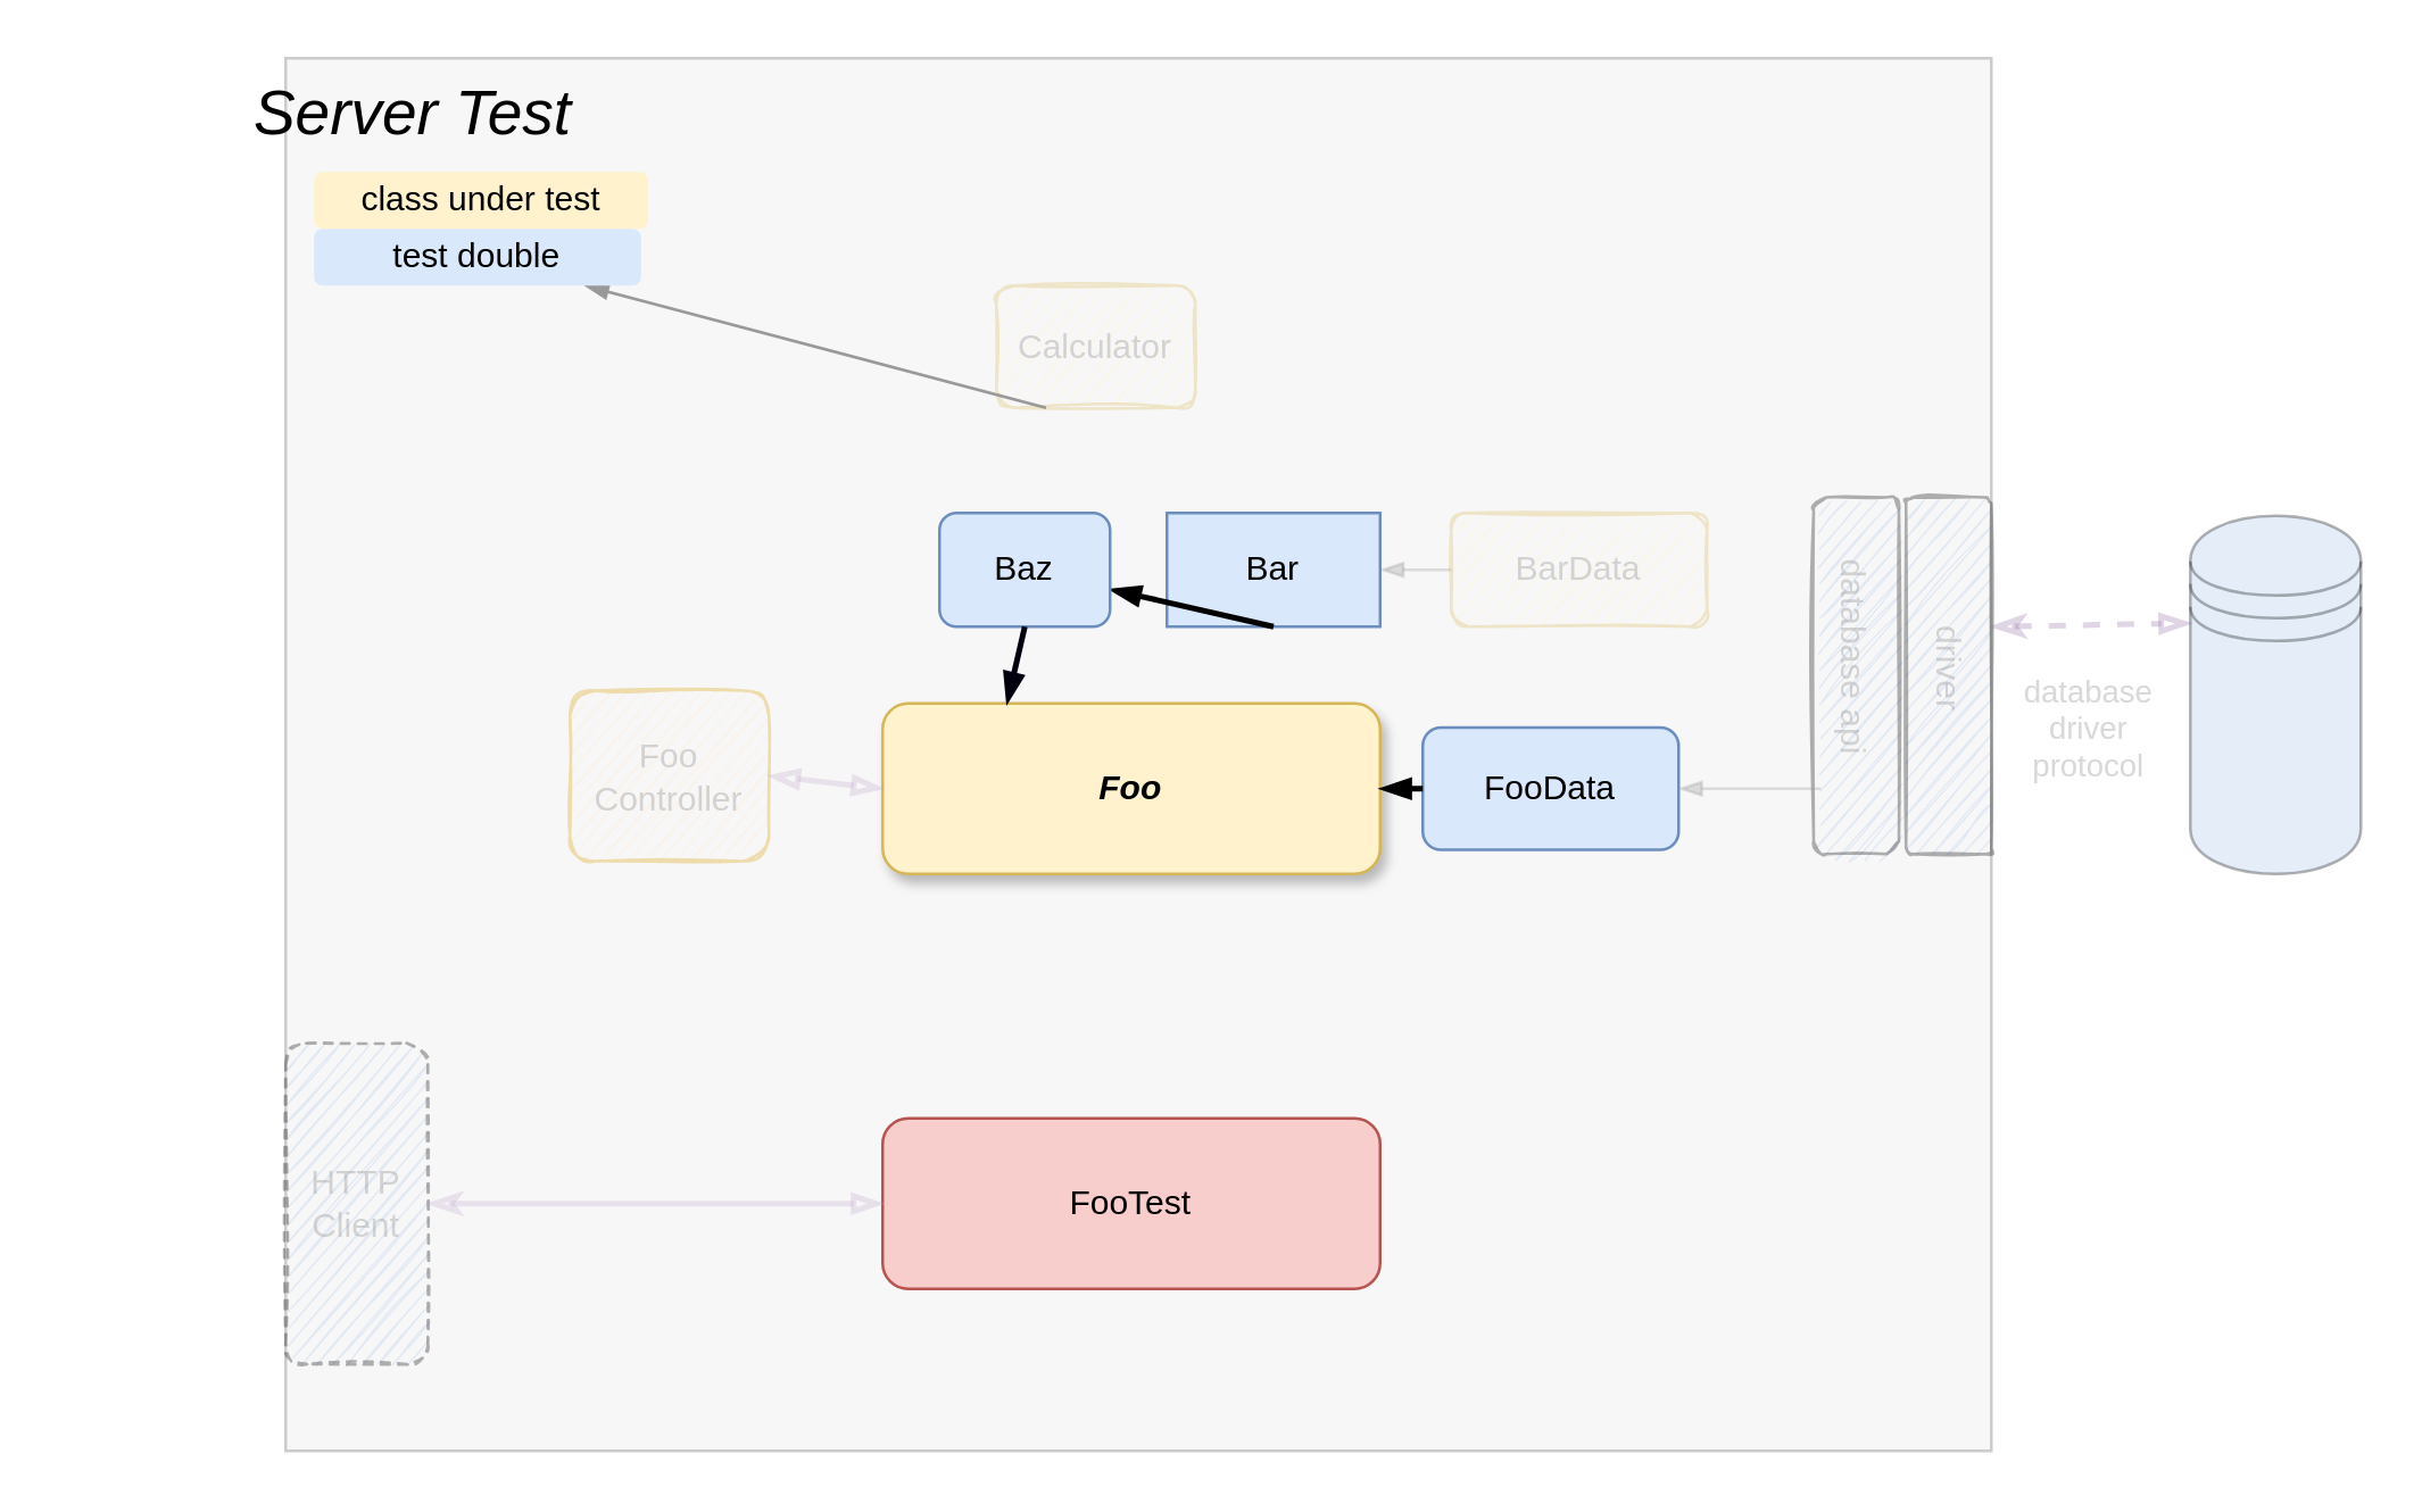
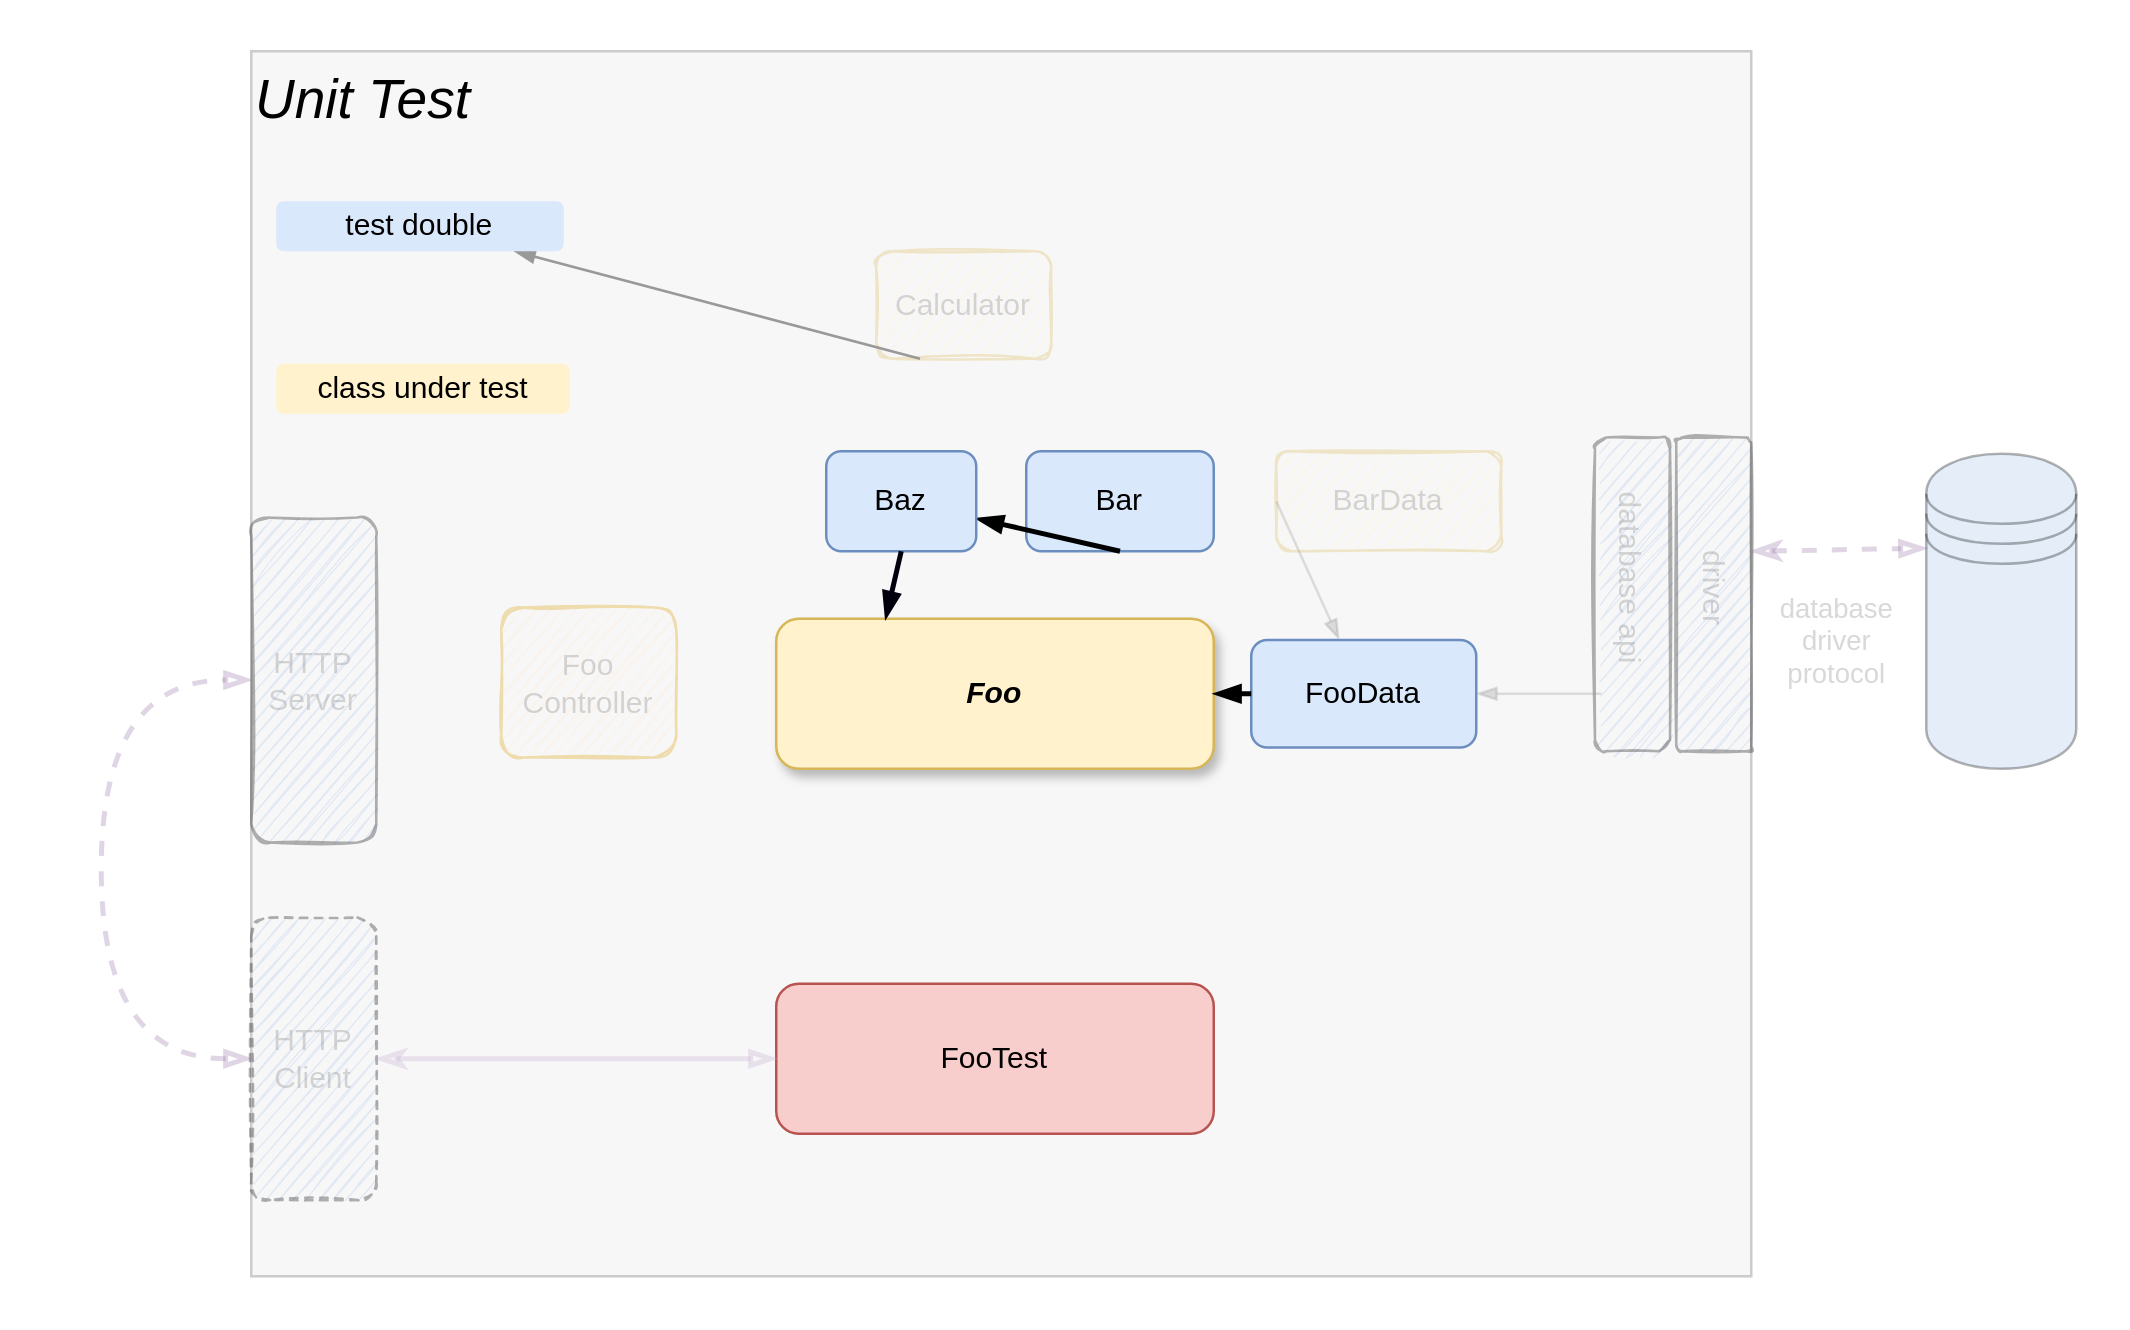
- <mxCell id="29" value="&lt;i&gt;&lt;font style=&quot;font-size: 22px&quot;&gt;Server Test&lt;/font&gt;&lt;/i&gt;" style="text;html=1;strokeColor=none;fillColor=none;align=center;verticalAlign=middle;whiteSpace=wrap;rounded=0;opacity=30;" vertex="1" parent="1"><mxGeometry x="20" y="30" width="250" height="20" as="geometry" /></mxCell>
+ <mxCell id="29" value="&lt;i&gt;&lt;font style=&quot;font-size: 22px&quot;&gt;Unit Test&lt;/font&gt;&lt;/i&gt;" style="text;html=1;strokeColor=none;fillColor=none;align=center;verticalAlign=middle;whiteSpace=wrap;rounded=0;opacity=30;" vertex="1" parent="1"><mxGeometry x="20" y="30" width="250" height="20" as="geometry" /></mxCell>
- <mxCell id="31" value="class under test" style="rounded=1;whiteSpace=wrap;html=1;fillColor=#fff2cc;strokeColor=none;shadow=0;" vertex="1" parent="1"><mxGeometry x="110" y="60" width="117.5" height="20" as="geometry" /></mxCell>
+ <mxCell id="31" value="class under test" style="rounded=1;whiteSpace=wrap;html=1;fillColor=#fff2cc;strokeColor=none;shadow=0;" vertex="1" parent="1"><mxGeometry x="110" y="145" width="117.5" height="20" as="geometry" /></mxCell>
- <mxCell id="5" value="&lt;div&gt;Bar&lt;/div&gt;" style="whiteSpace=wrap;html=1;fillColor=#dae8fc;strokeColor=#6c8ebf;rounded=0;" parent="1" vertex="1"><mxGeometry x="410" y="180" width="75" height="40" as="geometry" /></mxCell>
+ <mxCell id="5" value="&lt;div&gt;Bar&lt;/div&gt;" style="rounded=1;whiteSpace=wrap;html=1;fillColor=#dae8fc;strokeColor=#6c8ebf;" parent="1" vertex="1"><mxGeometry x="410" y="180" width="75" height="40" as="geometry" /></mxCell>
- <mxCell id="8" value="" style="endArrow=blockThin;html=1;rounded=0;exitX=0;exitY=0.5;exitDx=0;exitDy=0;entryX=1;entryY=0.5;entryDx=0;entryDy=0;endFill=1;strokeColor=#999999;opacity=30;textOpacity=30;" parent="1" source="4" target="5" edge="1"><mxGeometry width="50" height="50" relative="1" as="geometry"><mxPoint x="355" y="187" as="sourcePoint" /><mxPoint x="355" y="257" as="targetPoint" /></mxGeometry></mxCell>
+ <mxCell id="8" value="" style="endArrow=blockThin;html=1;rounded=0;exitX=0;exitY=0.5;exitDx=0;exitDy=0;endFill=1;strokeColor=#999999;opacity=30;textOpacity=30;" parent="1" source="4" target="6" edge="1"><mxGeometry width="50" height="50" relative="1" as="geometry"><mxPoint x="355" y="187" as="sourcePoint" /><mxPoint x="355" y="257" as="targetPoint" /></mxGeometry></mxCell>
+ <mxCell id="16" value="HTTP Server" style="rounded=1;whiteSpace=wrap;html=1;fillColor=#A9C4EB;sketch=1;fontColor=#808080;opacity=30;textOpacity=30;" parent="1" vertex="1"><mxGeometry x="100" y="206.5" width="50" height="130" as="geometry" /></mxCell>
- <mxCell id="23" value="" style="endArrow=blockThin;startArrow=blockThin;html=1;rounded=0;elbow=vertical;entryX=0;entryY=0.5;entryDx=0;entryDy=0;strokeColor=#C3ABD0;strokeWidth=2;startFill=0;endFill=0;exitX=1;exitY=0.5;exitDx=0;exitDy=0;opacity=30;textOpacity=30;" parent="1" source="15" target="3" edge="1"><mxGeometry width="50" height="50" relative="1" as="geometry"><mxPoint x="250" y="280" as="sourcePoint" /><mxPoint x="490" y="300" as="targetPoint" /></mxGeometry></mxCell>
+ <mxCell id="22" value="" style="endArrow=blockThin;startArrow=blockThin;html=1;rounded=0;elbow=vertical;fillColor=#e1d5e7;strokeColor=#9673a6;entryX=0;entryY=0.5;entryDx=0;entryDy=0;edgeStyle=orthogonalEdgeStyle;curved=1;startFill=0;endFill=0;strokeWidth=2;dashed=1;exitX=0;exitY=0.5;exitDx=0;exitDy=0;opacity=30;textOpacity=30;" parent="1" source="17" target="16" edge="1"><mxGeometry width="50" height="50" relative="1" as="geometry"><mxPoint x="70" y="486.5" as="sourcePoint" /><mxPoint x="120" y="305.5" as="targetPoint" /><Array as="points"><mxPoint x="40" y="423.5" /><mxPoint x="40" y="271.5" /></Array></mxGeometry></mxCell>
